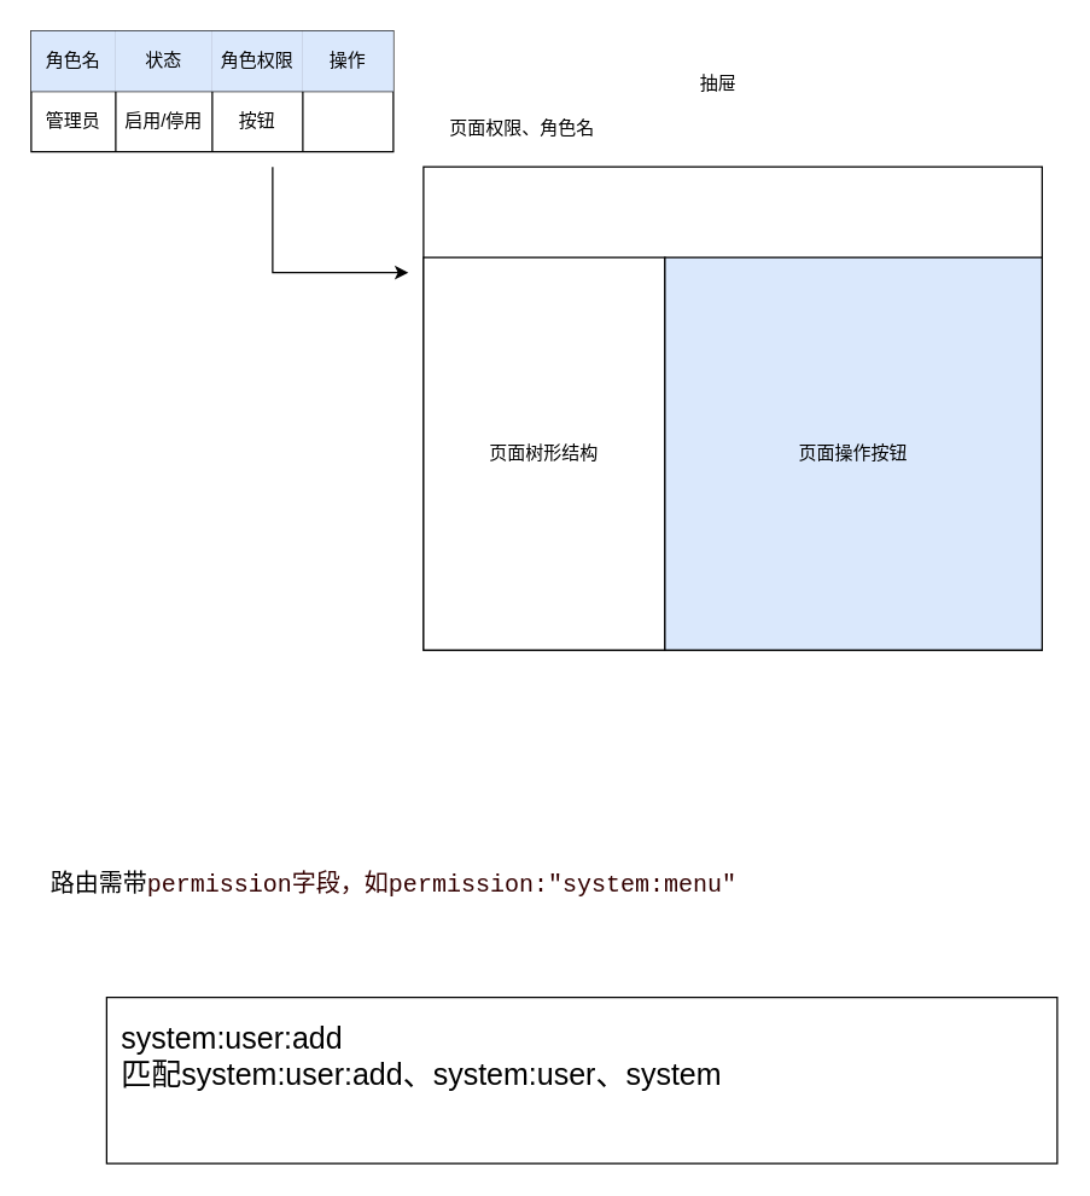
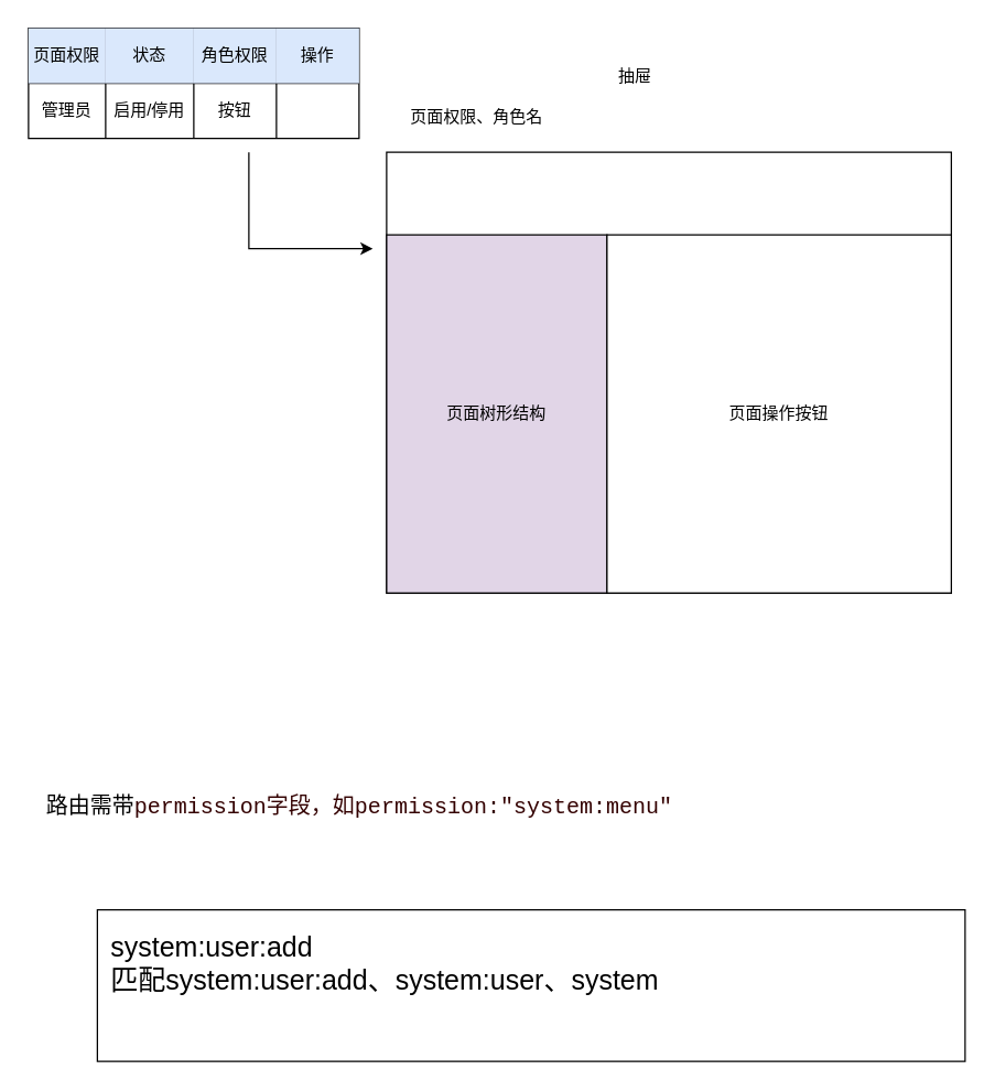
- <mxCell id="4" value="角色名" style="shape=partialRectangle;html=1;whiteSpace=wrap;connectable=0;strokeColor=#6c8ebf;overflow=hidden;fillColor=#dae8fc;top=0;left=0;bottom=0;right=0;pointerEvents=1;" vertex="1" parent="3"><mxGeometry width="56" height="40" as="geometry"><mxRectangle width="56" height="40" as="alternateBounds" /></mxGeometry></mxCell>
+ <mxCell id="4" value="页面权限" style="shape=partialRectangle;html=1;whiteSpace=wrap;connectable=0;strokeColor=#6c8ebf;overflow=hidden;fillColor=#dae8fc;top=0;left=0;bottom=0;right=0;pointerEvents=1;" vertex="1" parent="3"><mxGeometry width="56" height="40" as="geometry"><mxRectangle width="56" height="40" as="alternateBounds" /></mxGeometry></mxCell>
- <mxCell id="15" value="抽屉" style="text;html=1;align=center;verticalAlign=middle;resizable=0;points=[];autosize=1;strokeColor=none;fillColor=none;" vertex="1" parent="1"><mxGeometry x="450" y="40" width="50" height="30" as="geometry" /></mxCell>
+ <mxCell id="15" value="抽屉" style="text;html=1;align=center;verticalAlign=middle;resizable=0;points=[];autosize=1;strokeColor=none;fillColor=none;" vertex="1" parent="1"><mxGeometry x="435" y="40" width="50" height="30" as="geometry" /></mxCell>
- <mxCell id="17" value="页面树形结构" style="rounded=0;whiteSpace=wrap;html=1;" vertex="1" parent="1"><mxGeometry x="280" y="170" width="160" height="260" as="geometry" /></mxCell>
+ <mxCell id="17" value="页面树形结构" style="rounded=0;whiteSpace=wrap;html=1;fillColor=#e1d5e7;" vertex="1" parent="1"><mxGeometry x="280" y="170" width="160" height="260" as="geometry" /></mxCell>
- <mxCell id="18" value="页面操作按钮" style="rounded=0;whiteSpace=wrap;html=1;fillColor=#dae8fc;" vertex="1" parent="1"><mxGeometry x="440" y="170" width="250" height="260" as="geometry" /></mxCell>
+ <mxCell id="18" value="页面操作按钮" style="rounded=0;whiteSpace=wrap;html=1;" vertex="1" parent="1"><mxGeometry x="440" y="170" width="250" height="260" as="geometry" /></mxCell>
